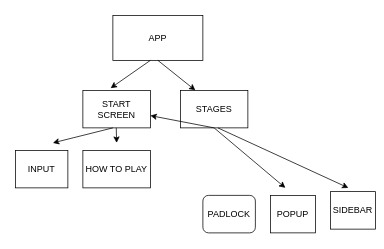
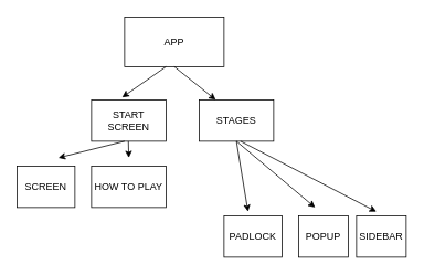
- <mxCell id="14" value="" style="endArrow=classic;html=1;exitX=0.5;exitY=1;exitDx=0;exitDy=0;" edge="1" parent="1" source="4" target="3"><mxGeometry width="50" height="50" relative="1" as="geometry"><mxPoint x="295" y="180" as="sourcePoint" /><mxPoint x="390" y="260" as="targetPoint" /></mxGeometry></mxCell>
+ <mxCell id="14" value="" style="endArrow=classic;html=1;exitX=0.5;exitY=1;exitDx=0;exitDy=0;entryX=0.414;entryY=-0.1;entryDx=0;entryDy=0;entryPerimeter=0;" edge="1" parent="1" source="4" target="6"><mxGeometry width="50" height="50" relative="1" as="geometry"><mxPoint x="295" y="180" as="sourcePoint" /><mxPoint x="390" y="260" as="targetPoint" /></mxGeometry></mxCell>
- <mxCell id="9" value="INPUT" style="rounded=0;whiteSpace=wrap;html=1;" vertex="1" parent="1"><mxGeometry x="20" y="200" width="70" height="50" as="geometry" /></mxCell>
+ <mxCell id="9" value="SCREEN" style="rounded=0;whiteSpace=wrap;html=1;" vertex="1" parent="1"><mxGeometry x="20" y="200" width="70" height="50" as="geometry" /></mxCell>
- <mxCell id="8" value="SIDEBAR" style="rounded=0;whiteSpace=wrap;html=1;" vertex="1" parent="1"><mxGeometry x="440" y="255" width="60" height="50" as="geometry" /></mxCell>
+ <mxCell id="8" value="SIDEBAR" style="rounded=0;whiteSpace=wrap;html=1;" vertex="1" parent="1"><mxGeometry x="430" y="260" width="60" height="50" as="geometry" /></mxCell>
- <mxCell id="6" value="PADLOCK" style="whiteSpace=wrap;html=1;rounded=1;" vertex="1" parent="1"><mxGeometry x="270" y="260" width="70" height="50" as="geometry" /></mxCell>
+ <mxCell id="6" value="PADLOCK" style="rounded=0;whiteSpace=wrap;html=1;" vertex="1" parent="1"><mxGeometry x="270" y="260" width="70" height="50" as="geometry" /></mxCell>
